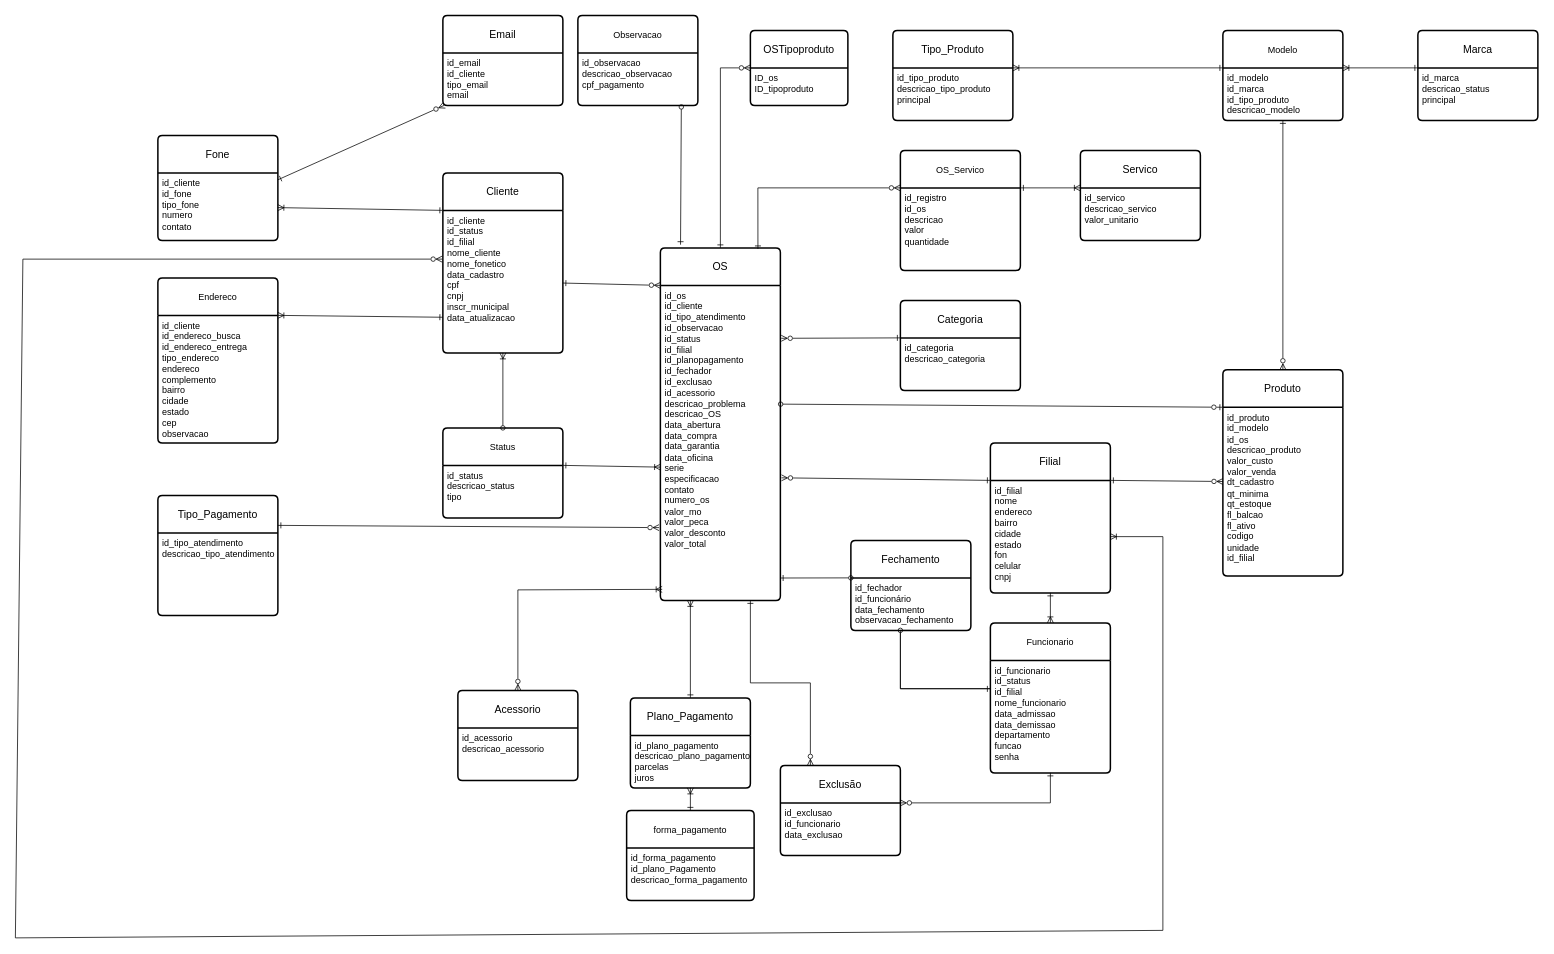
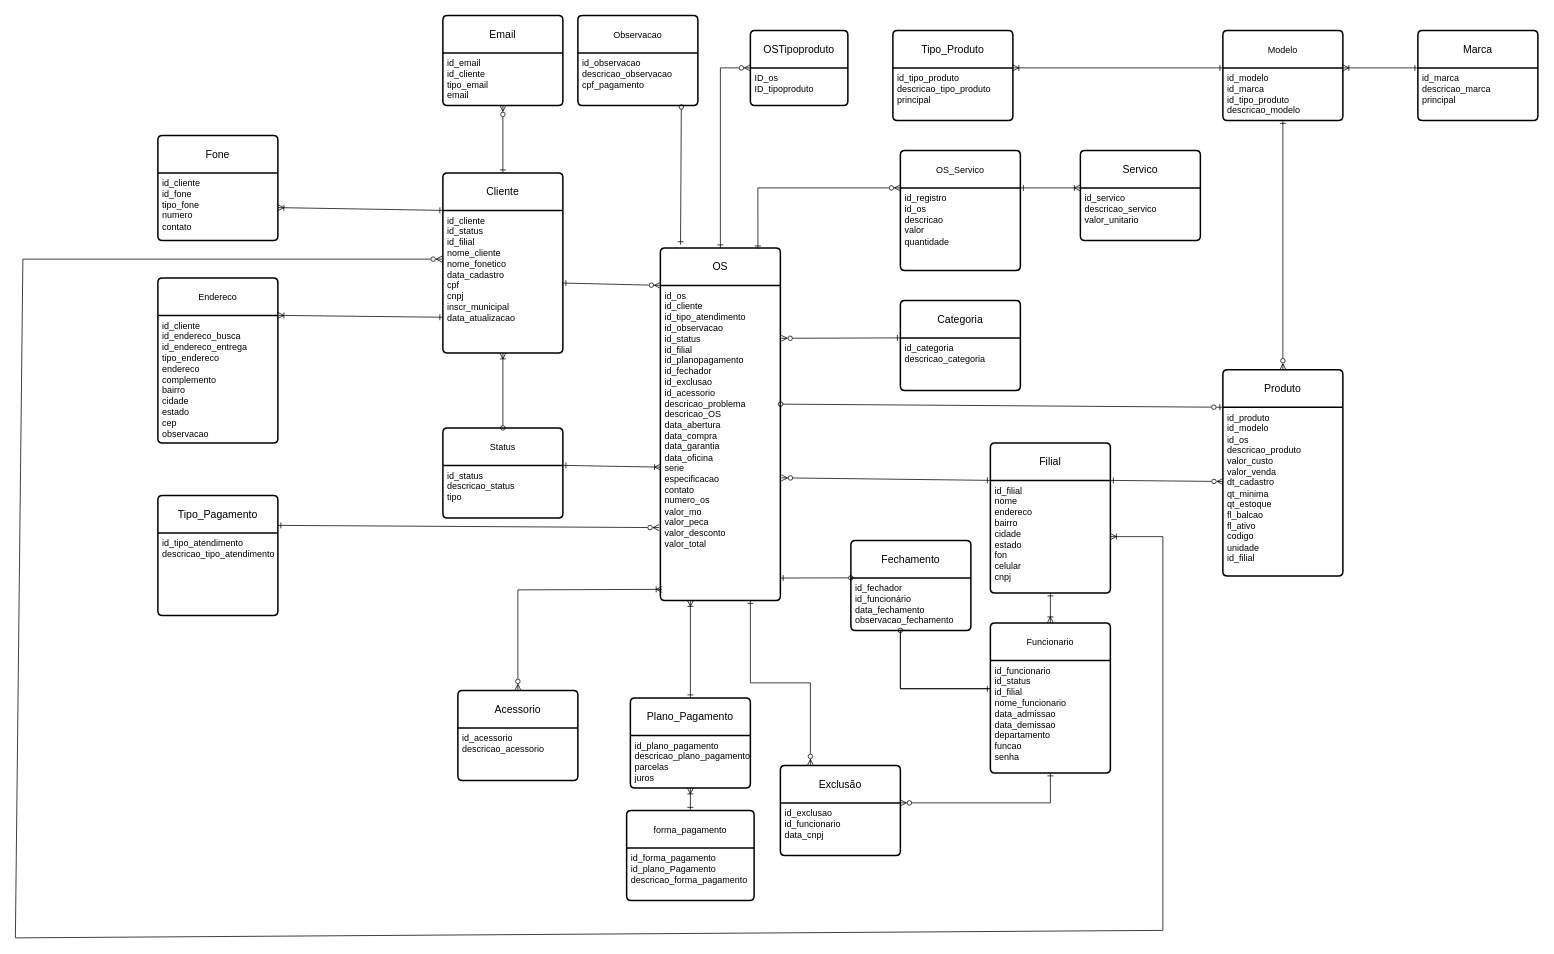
- <mxCell id="21" value="&lt;div&gt;id_marca&lt;/div&gt;&lt;div&gt;descricao_status&lt;/div&gt;&lt;div&gt;principal&lt;/div&gt;" style="align=left;strokeColor=none;fillColor=none;spacingLeft=4;fontSize=12;verticalAlign=top;resizable=0;rotatable=0;part=1;html=1;" vertex="1" parent="20"><mxGeometry y="50" width="160" height="70" as="geometry" /></mxCell>
+ <mxCell id="21" value="&lt;div&gt;id_marca&lt;/div&gt;&lt;div&gt;descricao_marca&lt;/div&gt;&lt;div&gt;principal&lt;/div&gt;" style="align=left;strokeColor=none;fillColor=none;spacingLeft=4;fontSize=12;verticalAlign=top;resizable=0;rotatable=0;part=1;html=1;" vertex="1" parent="20"><mxGeometry y="50" width="160" height="70" as="geometry" /></mxCell>
- <mxCell id="51" value="" style="endArrow=ERone;html=1;rounded=0;startArrow=ERzeroToMany;startFill=0;endFill=0;" edge="1" parent="1" source="25" target="27"><mxGeometry width="50" height="50" relative="1" as="geometry"><mxPoint x="810" y="140" as="sourcePoint" /><mxPoint x="860" y="90" as="targetPoint" /></mxGeometry></mxCell>
+ <mxCell id="51" value="" style="endArrow=ERone;html=1;rounded=0;entryX=0.5;entryY=0;entryDx=0;entryDy=0;startArrow=ERzeroToMany;startFill=0;endFill=0;" edge="1" parent="1" source="25" target="30"><mxGeometry width="50" height="50" relative="1" as="geometry"><mxPoint x="810" y="140" as="sourcePoint" /><mxPoint x="860" y="90" as="targetPoint" /></mxGeometry></mxCell>
- <mxCell id="64" value="&lt;div&gt;id_exclusao&lt;/div&gt;&lt;div&gt;id_funcionario&lt;/div&gt;&lt;div&gt;data_exclusao&lt;/div&gt;" style="align=left;strokeColor=none;fillColor=none;spacingLeft=4;fontSize=12;verticalAlign=top;resizable=0;rotatable=0;part=1;html=1;" vertex="1" parent="63"><mxGeometry y="50" width="160" height="70" as="geometry" /></mxCell>
+ <mxCell id="64" value="&lt;div&gt;id_exclusao&lt;/div&gt;&lt;div&gt;id_funcionario&lt;/div&gt;&lt;div&gt;data_cnpj&lt;/div&gt;" style="align=left;strokeColor=none;fillColor=none;spacingLeft=4;fontSize=12;verticalAlign=top;resizable=0;rotatable=0;part=1;html=1;" vertex="1" parent="63"><mxGeometry y="50" width="160" height="70" as="geometry" /></mxCell>
